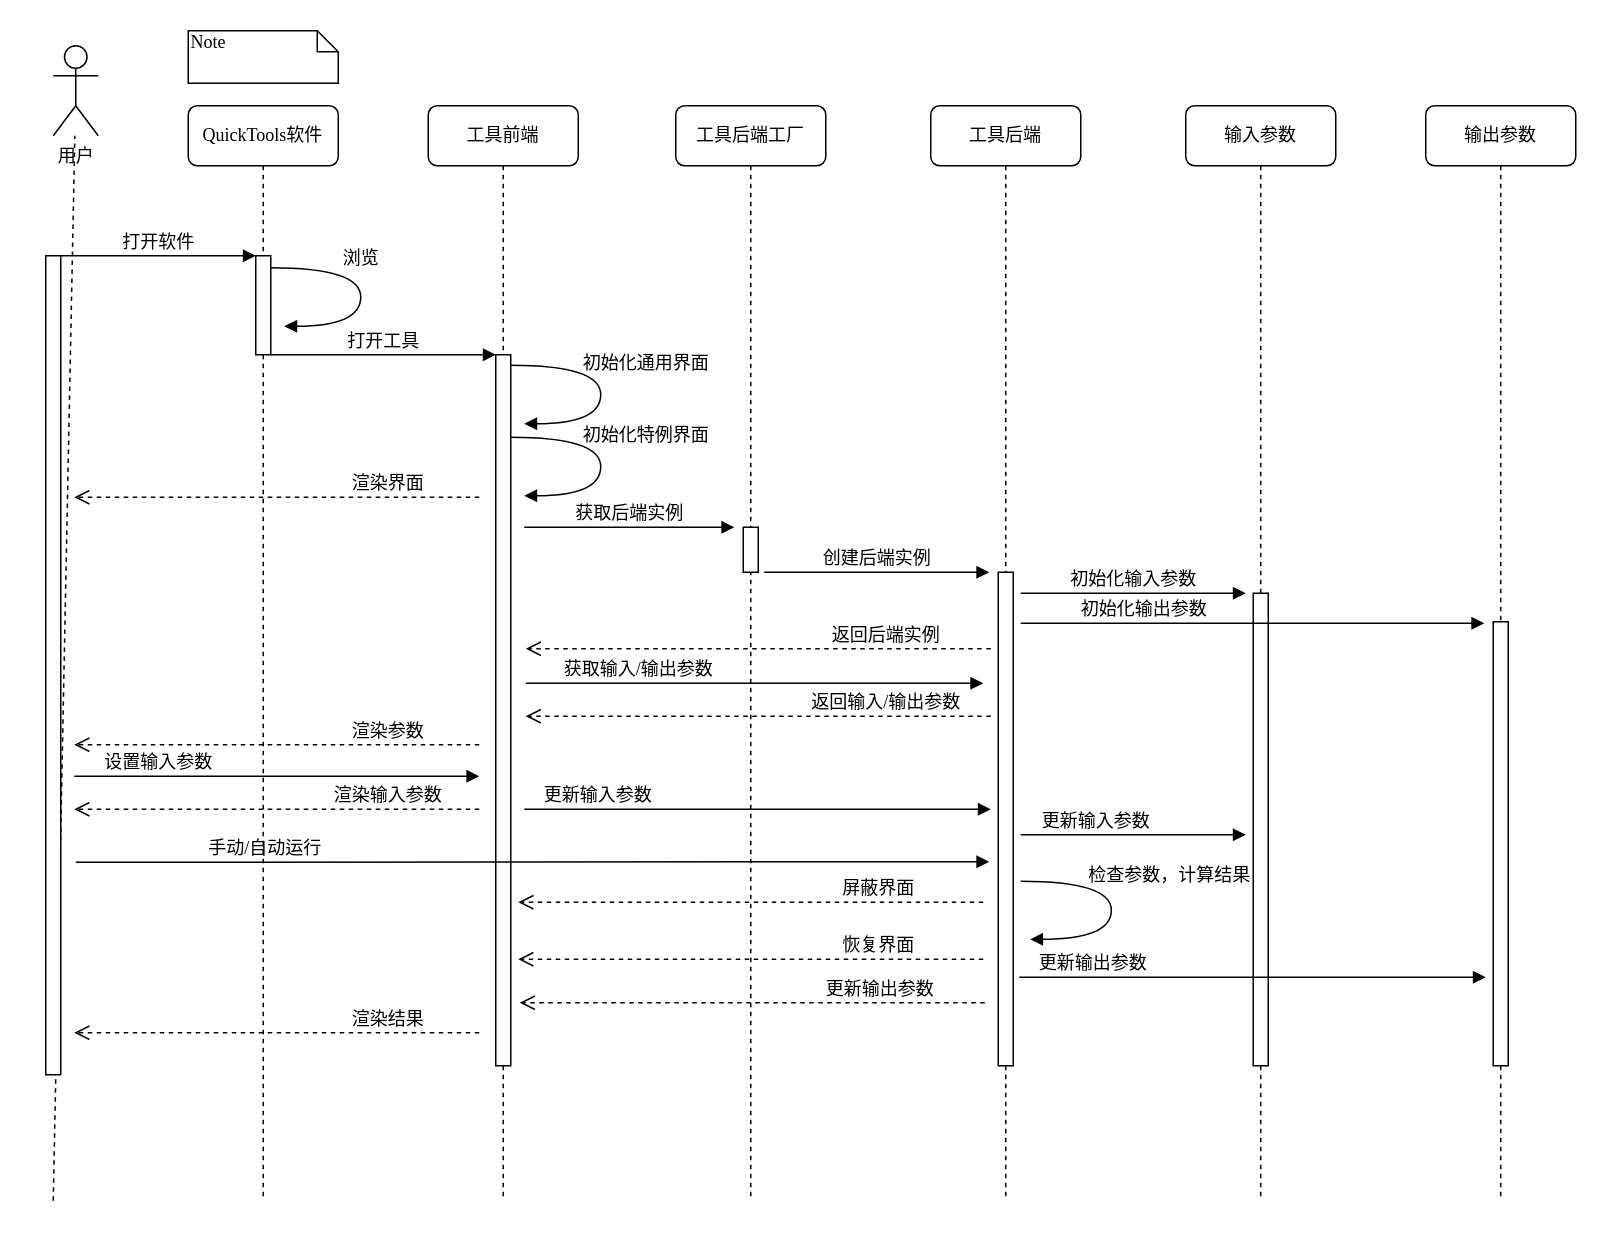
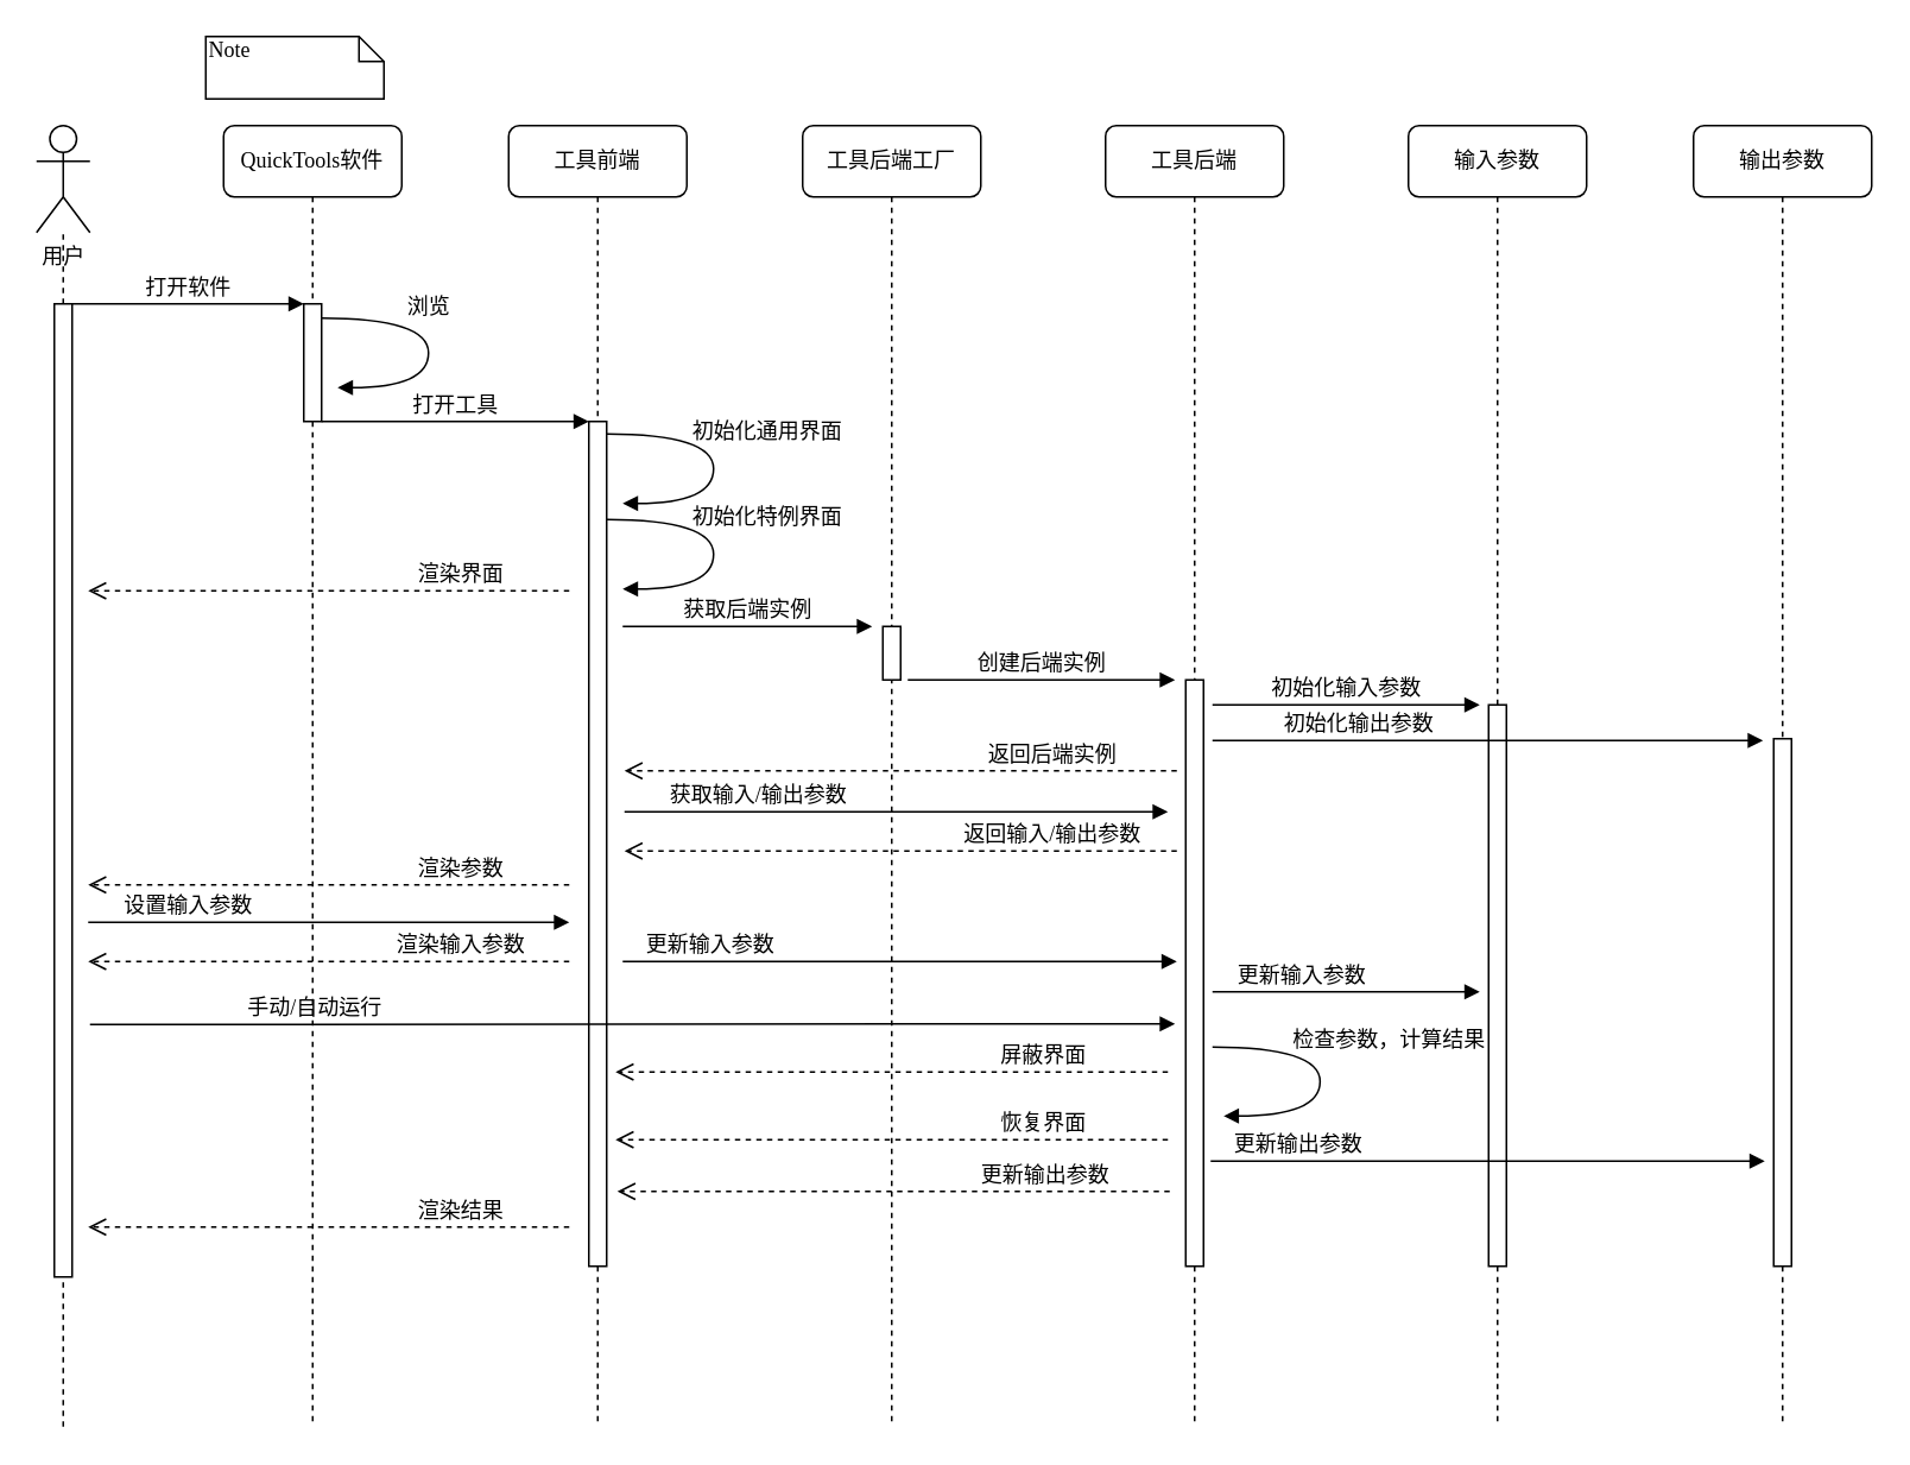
- <mxCell id="12" value="Note" style="shape=note;whiteSpace=wrap;html=1;size=14;verticalAlign=top;align=left;spacingTop=-6;rounded=0;shadow=0;comic=0;labelBackgroundColor=none;strokeWidth=1;fontFamily=Verdana;fontSize=12" parent="1" vertex="1"><mxGeometry x="125" y="20" width="100" height="35" as="geometry" /></mxCell>
+ <mxCell id="12" value="Note" style="shape=note;whiteSpace=wrap;html=1;size=14;verticalAlign=top;align=left;spacingTop=-6;rounded=0;shadow=0;comic=0;labelBackgroundColor=none;strokeWidth=1;fontFamily=Verdana;fontSize=12" parent="1" vertex="1"><mxGeometry x="115" y="20" width="100" height="35" as="geometry" /></mxCell>
- <mxCell id="13" value="用户" style="shape=umlActor;verticalLabelPosition=bottom;verticalAlign=top;html=1;outlineConnect=0;" parent="1" vertex="1"><mxGeometry x="35" y="30" width="30" height="60" as="geometry" /></mxCell>
+ <mxCell id="13" value="用户" style="shape=umlActor;verticalLabelPosition=bottom;verticalAlign=top;html=1;outlineConnect=0;" parent="1" vertex="1"><mxGeometry x="20" y="70" width="30" height="60" as="geometry" /></mxCell>
